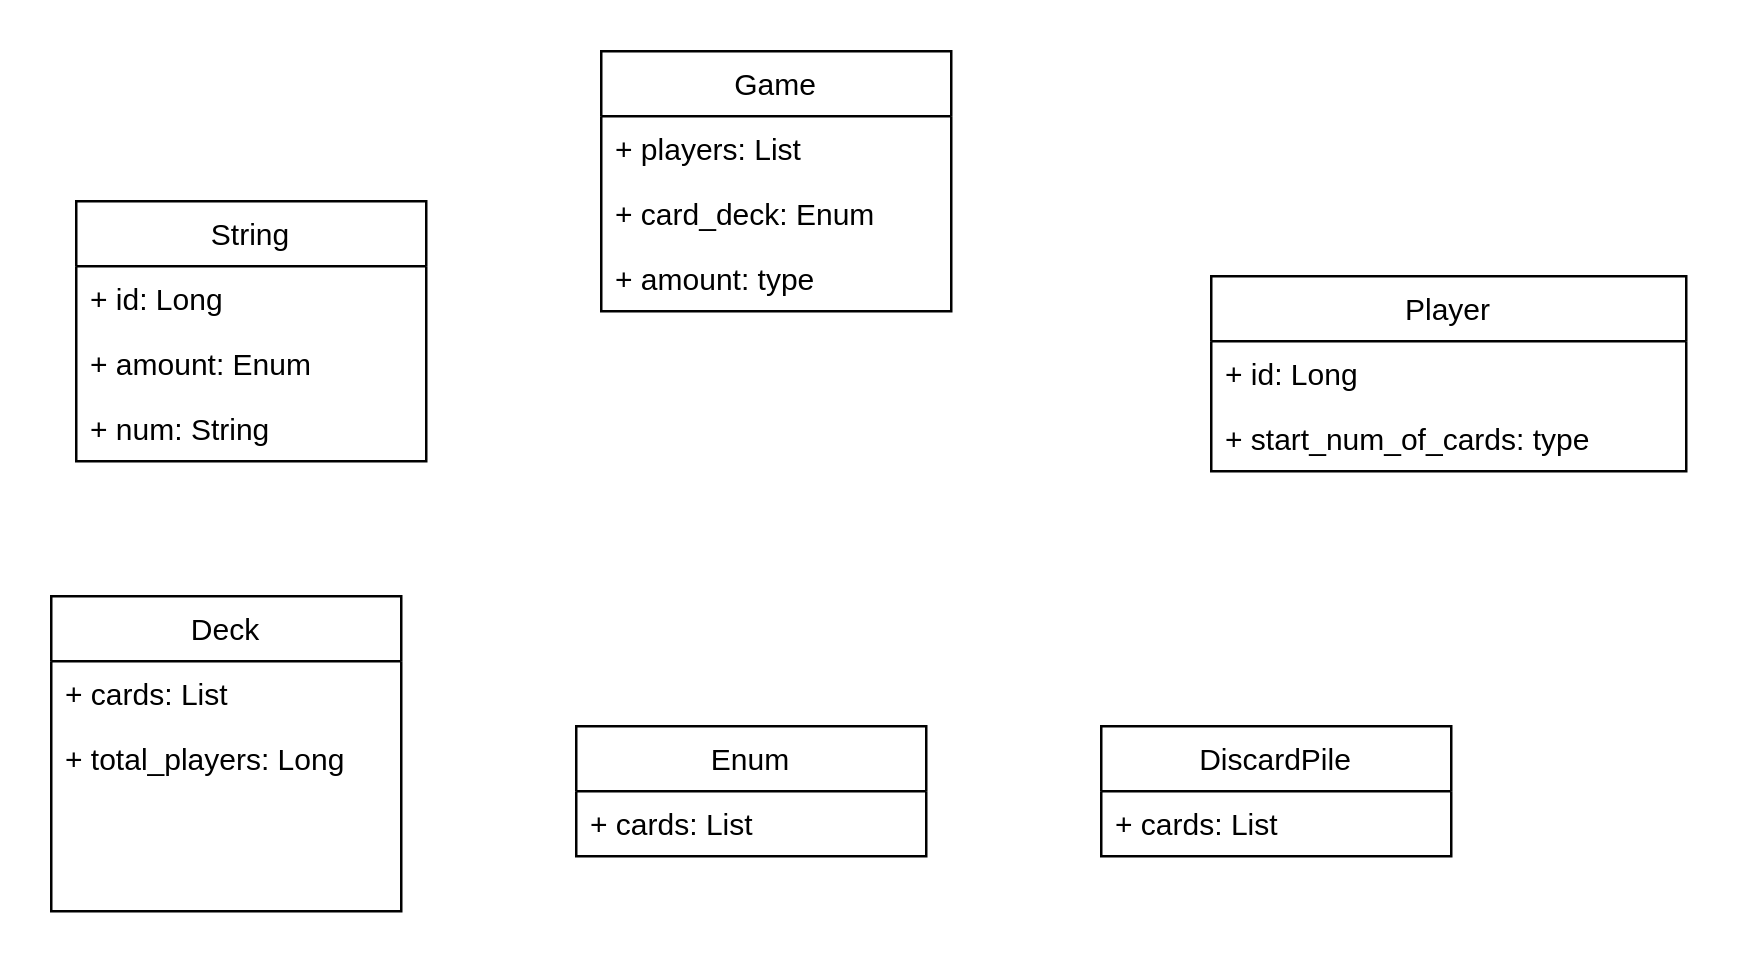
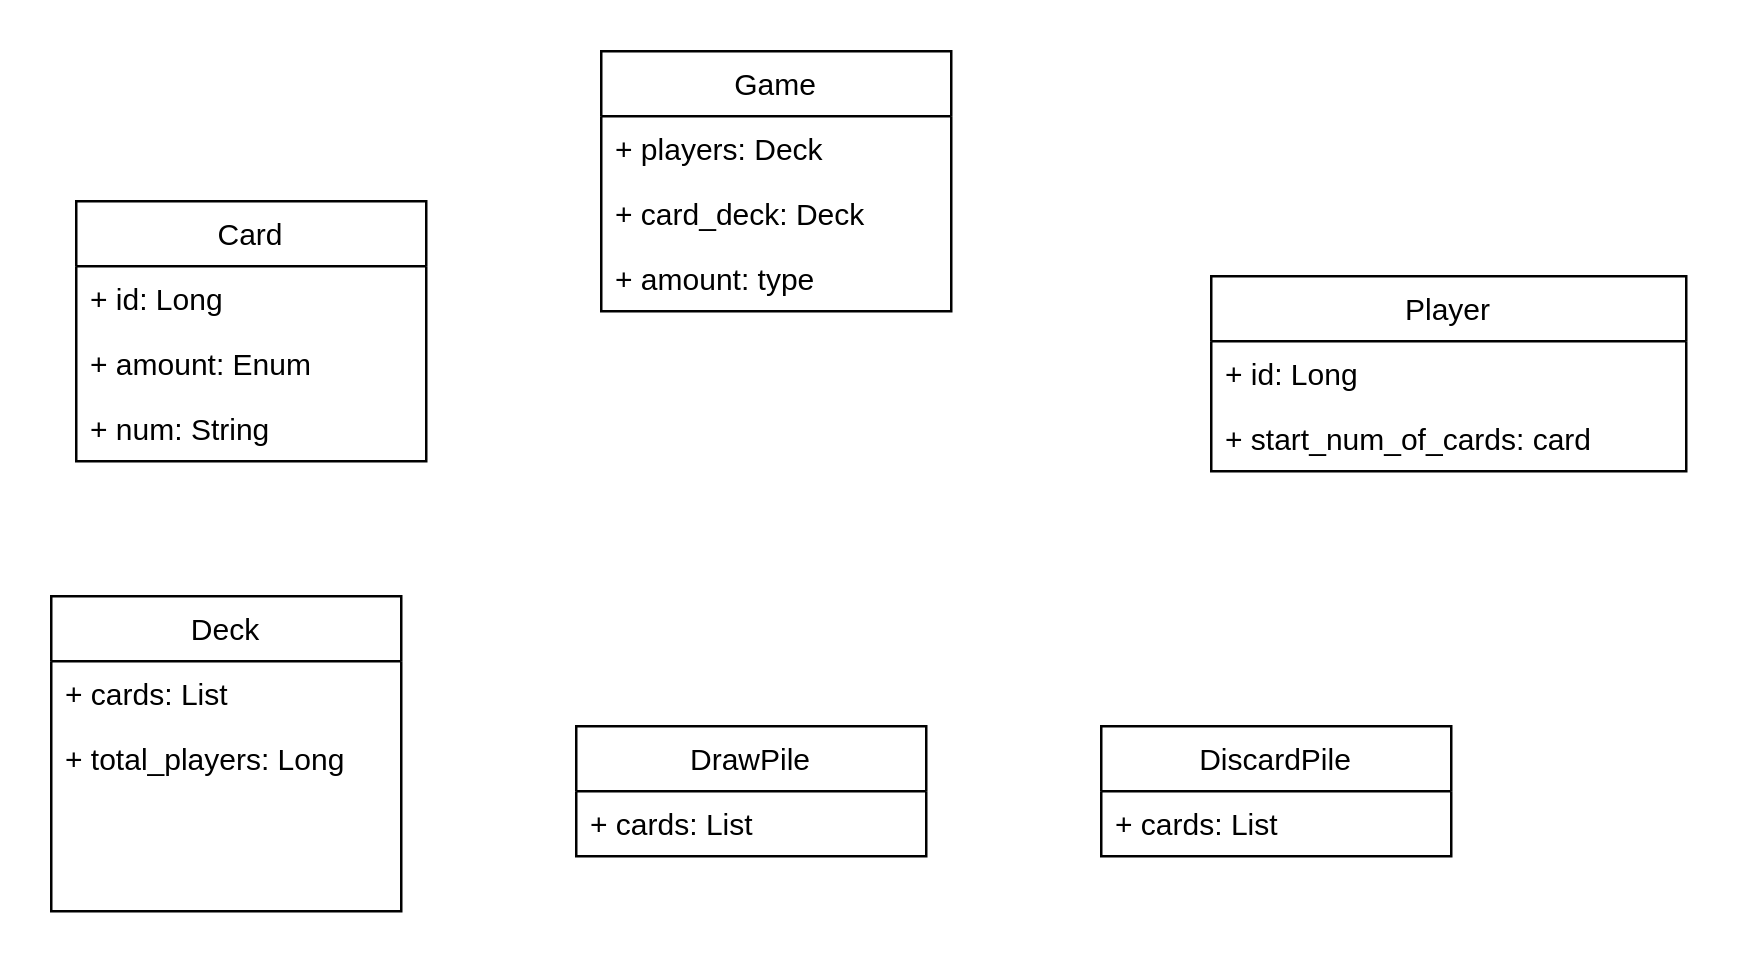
- <mxCell id="17" value="+ players: List" style="text;strokeColor=none;fillColor=none;align=left;verticalAlign=top;spacingLeft=4;spacingRight=4;overflow=hidden;rotatable=0;points=[[0,0.5],[1,0.5]];portConstraint=eastwest;" parent="16" vertex="1"><mxGeometry y="26" width="140" height="26" as="geometry" /></mxCell>
+ <mxCell id="17" value="+ players: Deck" style="text;strokeColor=none;fillColor=none;align=left;verticalAlign=top;spacingLeft=4;spacingRight=4;overflow=hidden;rotatable=0;points=[[0,0.5],[1,0.5]];portConstraint=eastwest;" parent="16" vertex="1"><mxGeometry y="26" width="140" height="26" as="geometry" /></mxCell>
- <mxCell id="18" value="+ card_deck: Enum" style="text;strokeColor=none;fillColor=none;align=left;verticalAlign=top;spacingLeft=4;spacingRight=4;overflow=hidden;rotatable=0;points=[[0,0.5],[1,0.5]];portConstraint=eastwest;" parent="16" vertex="1"><mxGeometry y="52" width="140" height="26" as="geometry" /></mxCell>
+ <mxCell id="18" value="+ card_deck: Deck" style="text;strokeColor=none;fillColor=none;align=left;verticalAlign=top;spacingLeft=4;spacingRight=4;overflow=hidden;rotatable=0;points=[[0,0.5],[1,0.5]];portConstraint=eastwest;" parent="16" vertex="1"><mxGeometry y="52" width="140" height="26" as="geometry" /></mxCell>
- <mxCell id="2" value="String" style="swimlane;fontStyle=0;childLayout=stackLayout;horizontal=1;startSize=26;fillColor=none;horizontalStack=0;resizeParent=1;resizeParentMax=0;resizeLast=0;collapsible=1;marginBottom=0;" parent="1" vertex="1"><mxGeometry x="30" y="80" width="140" height="104" as="geometry" /></mxCell>
+ <mxCell id="2" value="Card" style="swimlane;fontStyle=0;childLayout=stackLayout;horizontal=1;startSize=26;fillColor=none;horizontalStack=0;resizeParent=1;resizeParentMax=0;resizeLast=0;collapsible=1;marginBottom=0;" parent="1" vertex="1"><mxGeometry x="30" y="80" width="140" height="104" as="geometry" /></mxCell>
- <mxCell id="8" value="+ start_num_of_cards: type" style="text;strokeColor=none;fillColor=none;align=left;verticalAlign=top;spacingLeft=4;spacingRight=4;overflow=hidden;rotatable=0;points=[[0,0.5],[1,0.5]];portConstraint=eastwest;" parent="6" vertex="1"><mxGeometry y="52" width="190" height="26" as="geometry" /></mxCell>
+ <mxCell id="8" value="+ start_num_of_cards: card" style="text;strokeColor=none;fillColor=none;align=left;verticalAlign=top;spacingLeft=4;spacingRight=4;overflow=hidden;rotatable=0;points=[[0,0.5],[1,0.5]];portConstraint=eastwest;" parent="6" vertex="1"><mxGeometry y="52" width="190" height="26" as="geometry" /></mxCell>
- <mxCell id="12" value="Enum" style="swimlane;fontStyle=0;childLayout=stackLayout;horizontal=1;startSize=26;fillColor=none;horizontalStack=0;resizeParent=1;resizeParentMax=0;resizeLast=0;collapsible=1;marginBottom=0;" parent="1" vertex="1"><mxGeometry x="230" y="290" width="140" height="52" as="geometry" /></mxCell>
+ <mxCell id="12" value="DrawPile" style="swimlane;fontStyle=0;childLayout=stackLayout;horizontal=1;startSize=26;fillColor=none;horizontalStack=0;resizeParent=1;resizeParentMax=0;resizeLast=0;collapsible=1;marginBottom=0;" parent="1" vertex="1"><mxGeometry x="230" y="290" width="140" height="52" as="geometry" /></mxCell>
